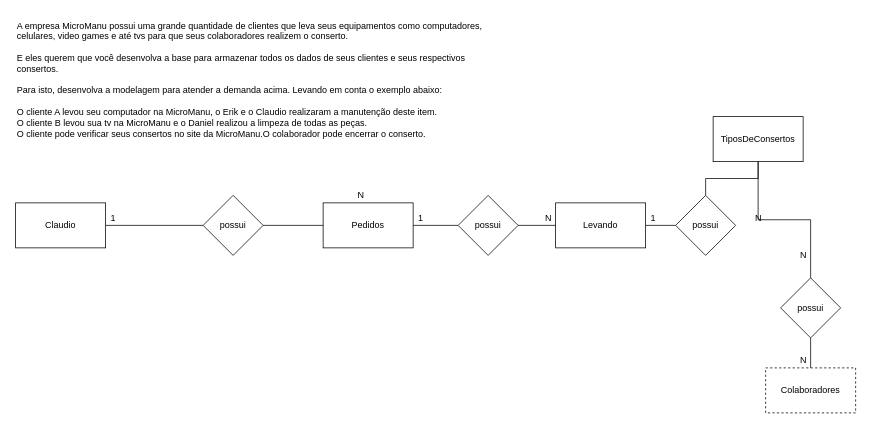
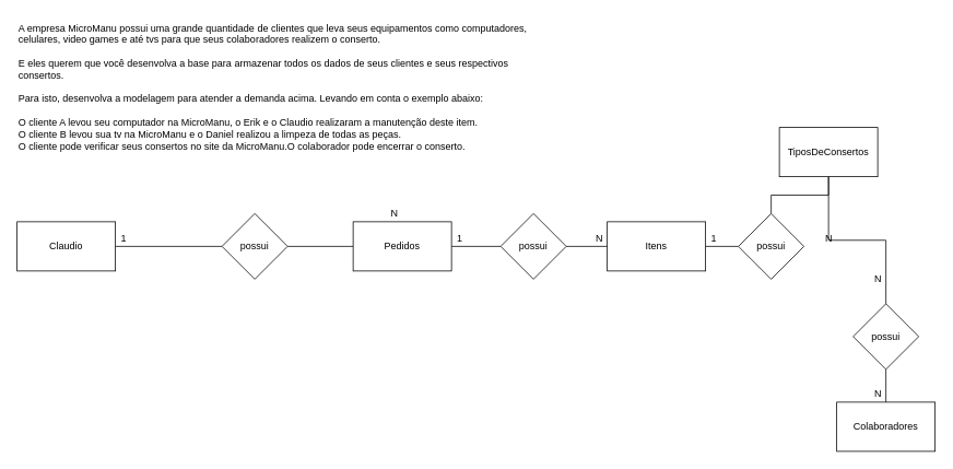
- <mxCell id="8" value="Levando" style="rounded=0;whiteSpace=wrap;html=1;" parent="1" vertex="1"><mxGeometry x="740" y="270" width="120" height="60" as="geometry" /></mxCell>
+ <mxCell id="8" value="Itens" style="rounded=0;whiteSpace=wrap;html=1;" parent="1" vertex="1"><mxGeometry x="740" y="270" width="120" height="60" as="geometry" /></mxCell>
- <mxCell id="11" value="Colaboradores" style="rounded=0;whiteSpace=wrap;html=1;dashed=1;" parent="1" vertex="1"><mxGeometry x="1020" y="490" width="120" height="60" as="geometry" /></mxCell>
+ <mxCell id="11" value="Colaboradores" style="rounded=0;whiteSpace=wrap;html=1;" parent="1" vertex="1"><mxGeometry x="1020" y="490" width="120" height="60" as="geometry" /></mxCell>
